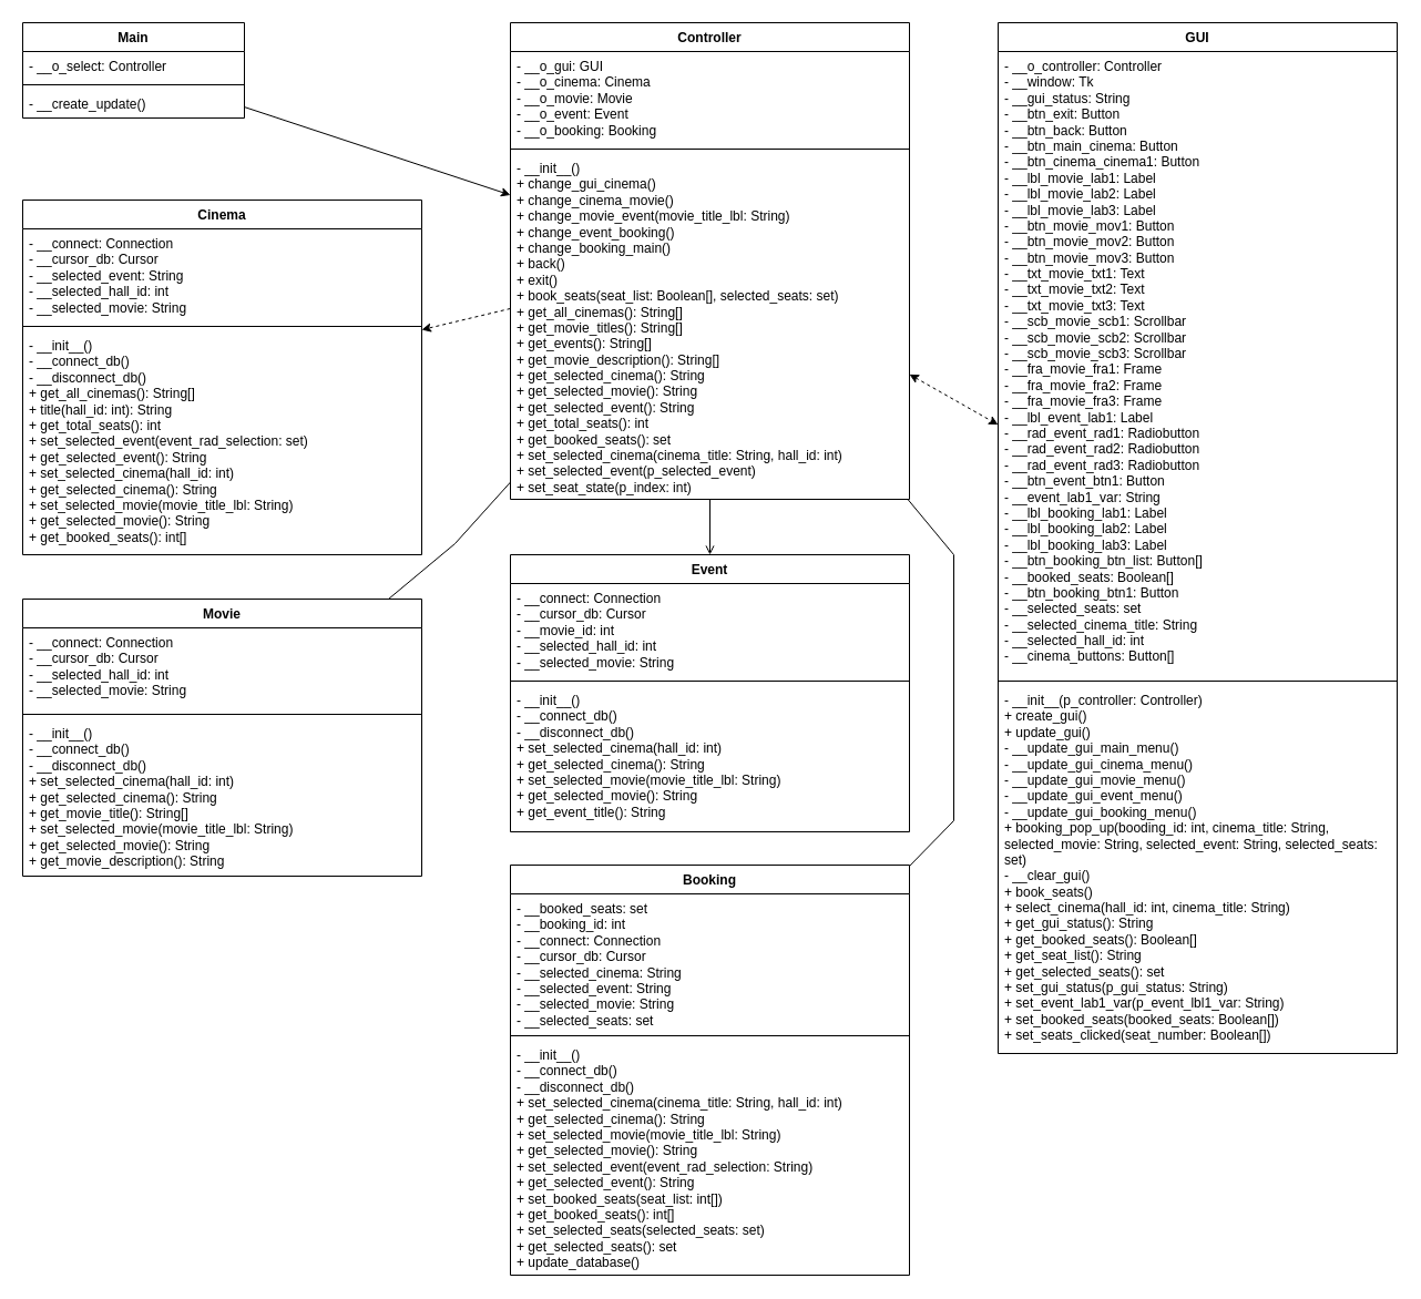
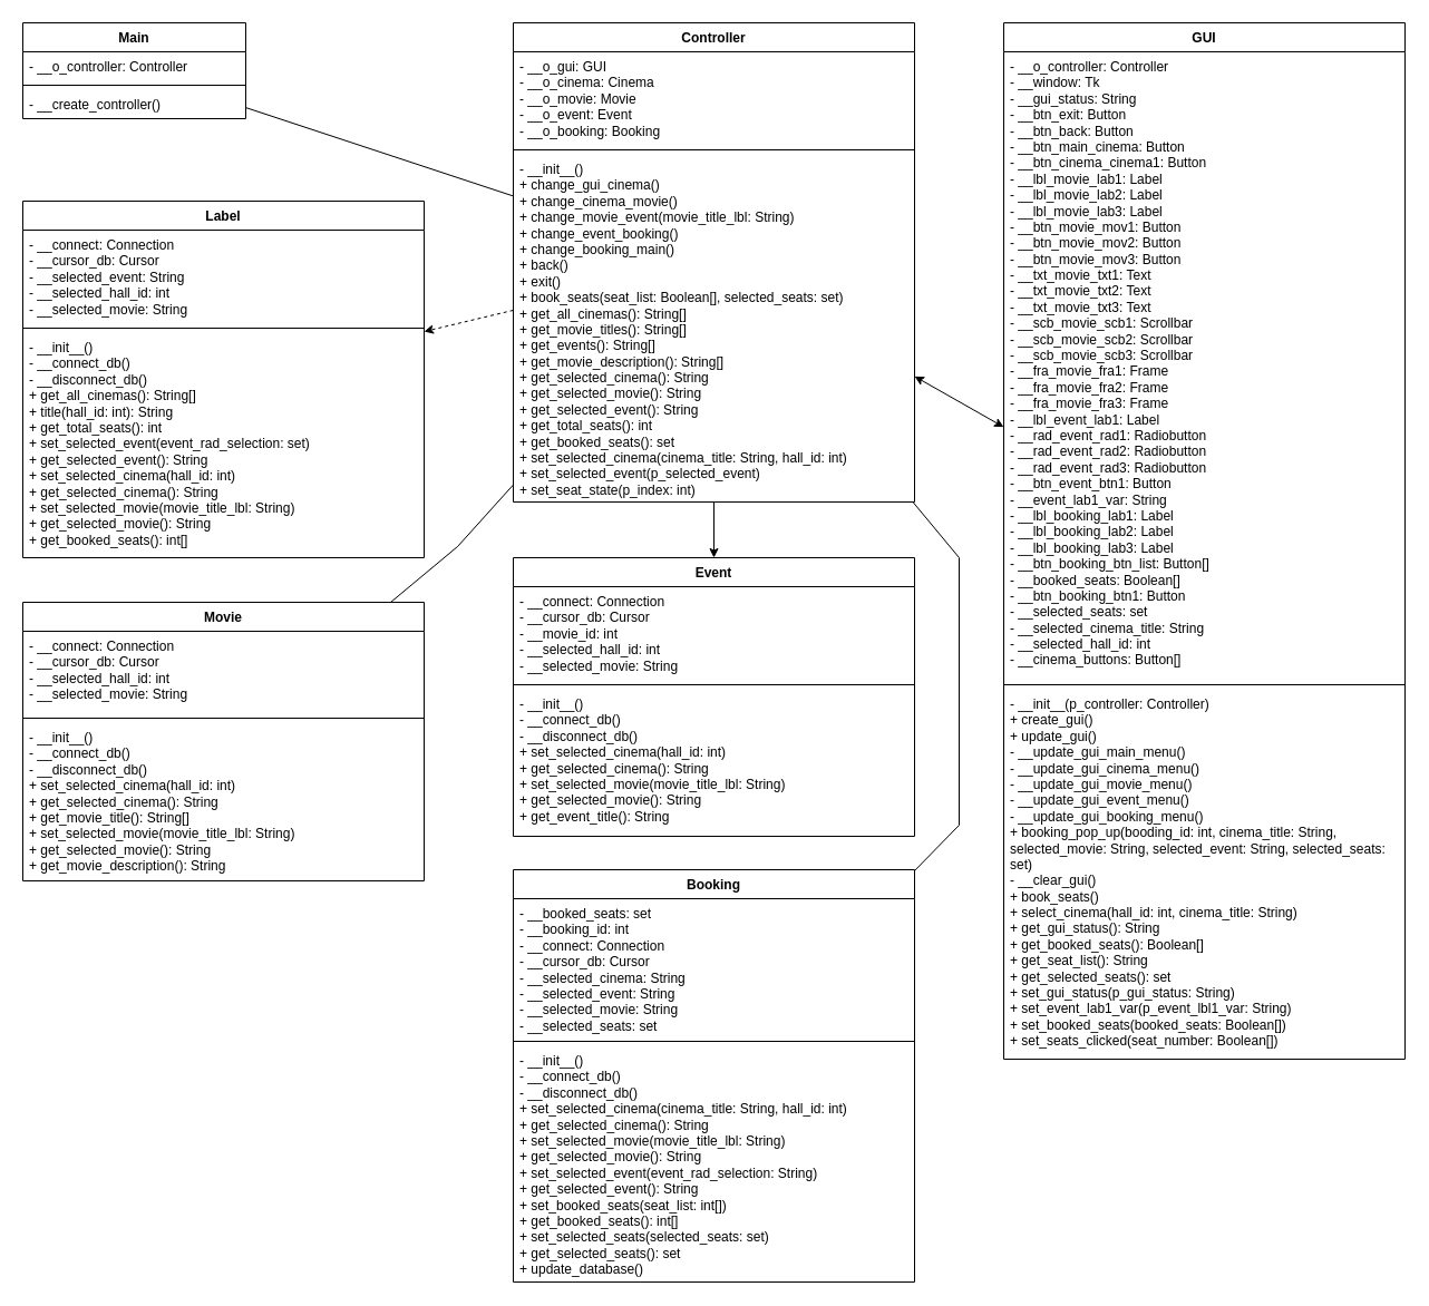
- <mxCell id="29" value="- __o_select: Controller" style="text;strokeColor=none;fillColor=none;align=left;verticalAlign=top;spacingLeft=4;spacingRight=4;overflow=hidden;rotatable=0;points=[[0,0.5],[1,0.5]];portConstraint=eastwest;whiteSpace=wrap;html=1;" parent="28" vertex="1"><mxGeometry y="26" width="200" height="26" as="geometry" /></mxCell>
+ <mxCell id="29" value="- __o_controller: Controller" style="text;strokeColor=none;fillColor=none;align=left;verticalAlign=top;spacingLeft=4;spacingRight=4;overflow=hidden;rotatable=0;points=[[0,0.5],[1,0.5]];portConstraint=eastwest;whiteSpace=wrap;html=1;" parent="28" vertex="1"><mxGeometry y="26" width="200" height="26" as="geometry" /></mxCell>
- <mxCell id="31" value="- __create_update()" style="text;strokeColor=none;fillColor=none;align=left;verticalAlign=top;spacingLeft=4;spacingRight=4;overflow=hidden;rotatable=0;points=[[0,0.5],[1,0.5]];portConstraint=eastwest;whiteSpace=wrap;html=1;" parent="28" vertex="1"><mxGeometry y="60" width="200" height="26" as="geometry" /></mxCell>
+ <mxCell id="31" value="- __create_controller()" style="text;strokeColor=none;fillColor=none;align=left;verticalAlign=top;spacingLeft=4;spacingRight=4;overflow=hidden;rotatable=0;points=[[0,0.5],[1,0.5]];portConstraint=eastwest;whiteSpace=wrap;html=1;" parent="28" vertex="1"><mxGeometry y="60" width="200" height="26" as="geometry" /></mxCell>
- <mxCell id="27" value="" style="endArrow=classic;html=1;rounded=0;" parent="1" source="28" target="2" edge="1"><mxGeometry width="50" height="50" relative="1" as="geometry"><mxPoint x="220" y="85.962" as="sourcePoint" /><mxPoint x="550" y="150" as="targetPoint" /></mxGeometry></mxCell>
+ <mxCell id="27" value="" style="endArrow=none;html=1;rounded=0;" parent="1" source="28" target="2" edge="1"><mxGeometry width="50" height="50" relative="1" as="geometry"><mxPoint x="220" y="85.962" as="sourcePoint" /><mxPoint x="550" y="150" as="targetPoint" /></mxGeometry></mxCell>
- <mxCell id="10" value="Cinema" style="swimlane;fontStyle=1;align=center;verticalAlign=top;childLayout=stackLayout;horizontal=1;startSize=26;horizontalStack=0;resizeParent=1;resizeParentMax=0;resizeLast=0;collapsible=1;marginBottom=0;whiteSpace=wrap;html=1;" parent="1" vertex="1"><mxGeometry x="20" y="180" width="360" height="320" as="geometry"><mxRectangle x="280" y="40" width="100" height="30" as="alternateBounds" /></mxGeometry></mxCell>
+ <mxCell id="10" value="Label" style="swimlane;fontStyle=1;align=center;verticalAlign=top;childLayout=stackLayout;horizontal=1;startSize=26;horizontalStack=0;resizeParent=1;resizeParentMax=0;resizeLast=0;collapsible=1;marginBottom=0;whiteSpace=wrap;html=1;" parent="1" vertex="1"><mxGeometry x="20" y="180" width="360" height="320" as="geometry"><mxRectangle x="280" y="40" width="100" height="30" as="alternateBounds" /></mxGeometry></mxCell>
- <mxCell id="26" value="" style="endArrow=classic;startArrow=classic;html=1;rounded=0;dashed=1;" parent="1" source="2" target="6" edge="1"><mxGeometry width="50" height="50" relative="1" as="geometry"><mxPoint x="680" y="360" as="sourcePoint" /><mxPoint x="730" y="310" as="targetPoint" /></mxGeometry></mxCell>
+ <mxCell id="26" value="" style="endArrow=classic;startArrow=classic;html=1;rounded=0;" parent="1" source="2" target="6" edge="1"><mxGeometry width="50" height="50" relative="1" as="geometry"><mxPoint x="680" y="360" as="sourcePoint" /><mxPoint x="730" y="310" as="targetPoint" /></mxGeometry></mxCell>
- <mxCell id="35" value="" style="endArrow=open;html=1;rounded=0;" parent="1" source="2" target="18" edge="1"><mxGeometry width="50" height="50" relative="1" as="geometry"><mxPoint x="470" y="288" as="sourcePoint" /><mxPoint x="390" y="307" as="targetPoint" /></mxGeometry></mxCell>
+ <mxCell id="35" value="" style="endArrow=classic;html=1;rounded=0;" parent="1" source="2" target="18" edge="1"><mxGeometry width="50" height="50" relative="1" as="geometry"><mxPoint x="470" y="288" as="sourcePoint" /><mxPoint x="390" y="307" as="targetPoint" /></mxGeometry></mxCell>
